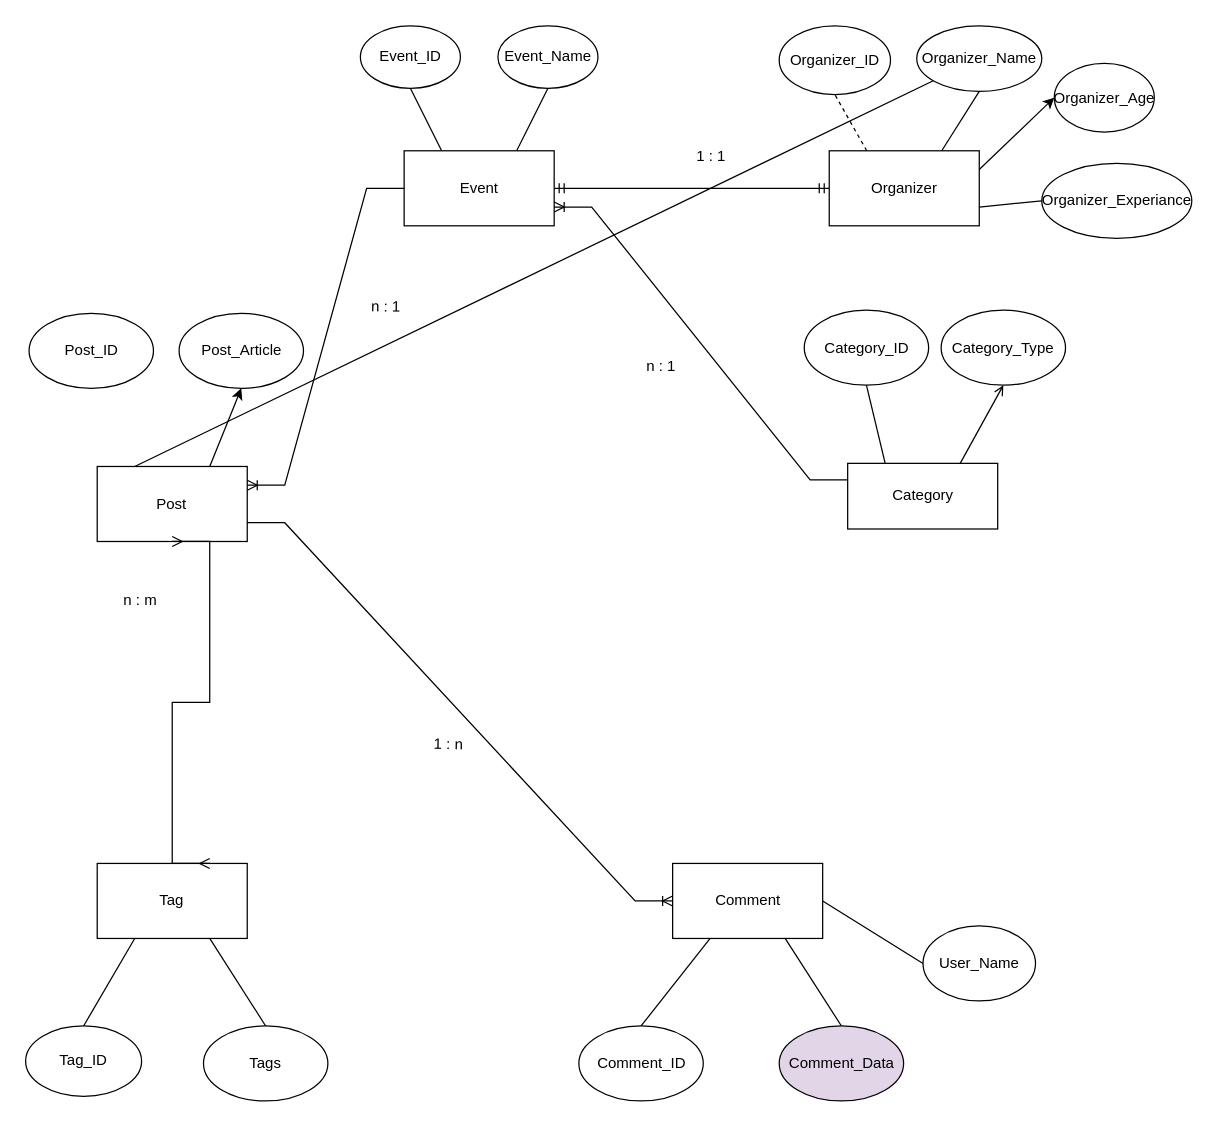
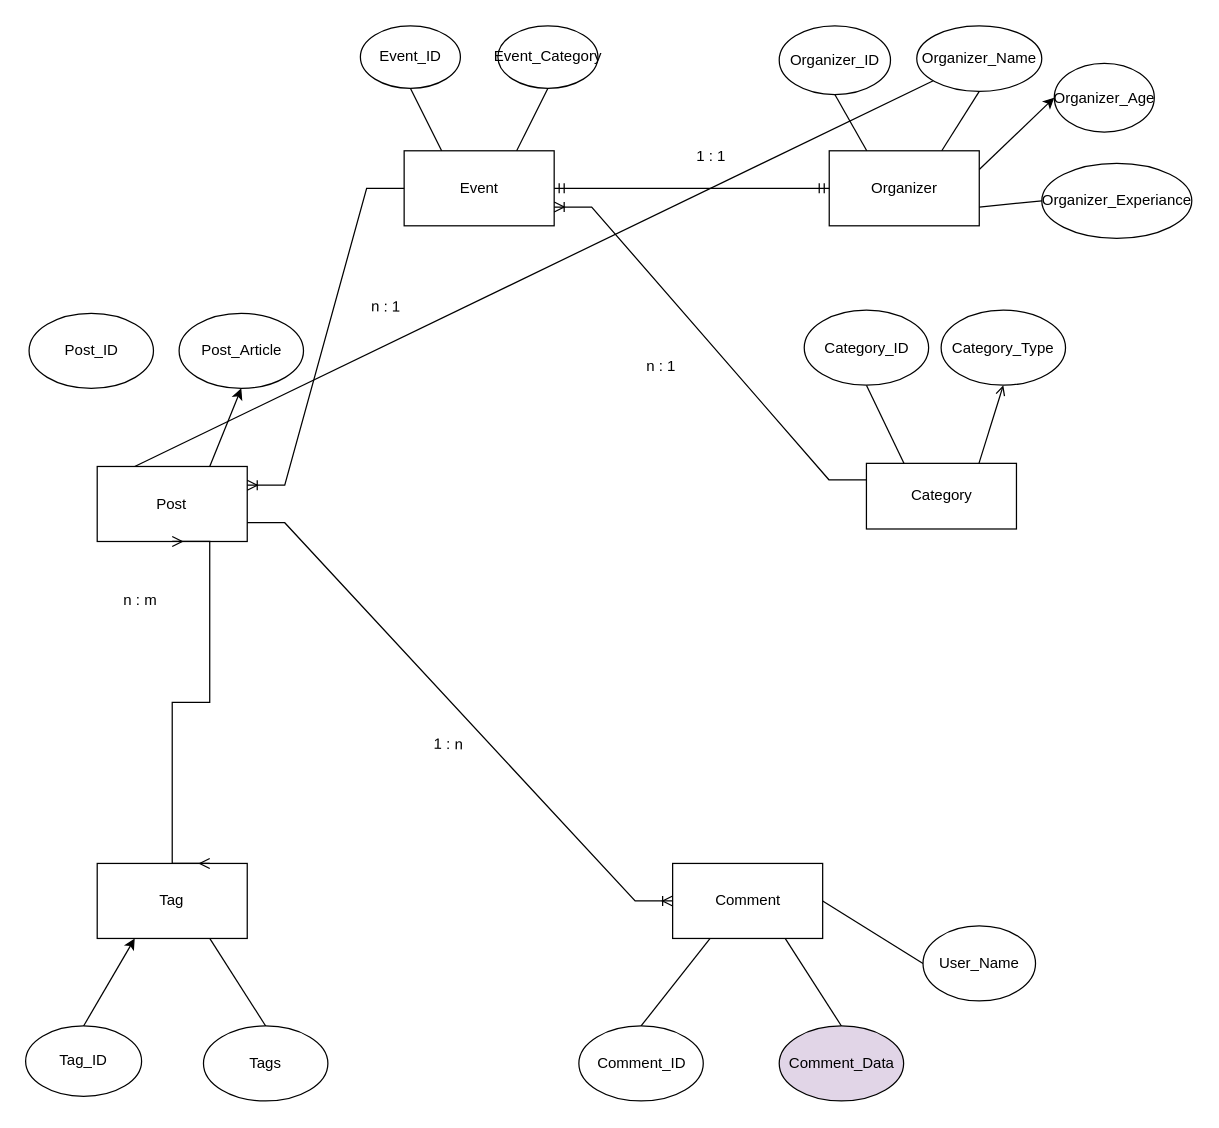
- <mxCell id="30" value="Event_Name" style="ellipse;whiteSpace=wrap;html=1;" vertex="1" parent="1"><mxGeometry x="397.75" y="20" width="80" height="50" as="geometry" /></mxCell>
+ <mxCell id="30" value="Event_Category" style="ellipse;whiteSpace=wrap;html=1;" vertex="1" parent="1"><mxGeometry x="397.75" y="20" width="80" height="50" as="geometry" /></mxCell>
- <mxCell id="38" value="" style="endArrow=none;html=1;rounded=0;entryX=0.5;entryY=1;entryDx=0;entryDy=0;exitX=0.25;exitY=0;exitDx=0;exitDy=0;dashed=1;" edge="1" parent="1" source="35" target="36"><mxGeometry width="50" height="50" relative="1" as="geometry"><mxPoint x="542.75" y="220" as="sourcePoint" /><mxPoint x="592.75" y="170" as="targetPoint" /></mxGeometry></mxCell>
+ <mxCell id="38" value="" style="endArrow=none;html=1;rounded=0;entryX=0.5;entryY=1;entryDx=0;entryDy=0;exitX=0.25;exitY=0;exitDx=0;exitDy=0;" edge="1" parent="1" source="35" target="36"><mxGeometry width="50" height="50" relative="1" as="geometry"><mxPoint x="542.75" y="220" as="sourcePoint" /><mxPoint x="592.75" y="170" as="targetPoint" /></mxGeometry></mxCell>
- <mxCell id="2" value="Category" style="rounded=0;whiteSpace=wrap;html=1;" vertex="1" parent="1"><mxGeometry x="677.5" y="370" width="120" height="52.5" as="geometry" /></mxCell>
+ <mxCell id="2" value="Category" style="rounded=0;whiteSpace=wrap;html=1;" vertex="1" parent="1"><mxGeometry x="692.5" y="370" width="120" height="52.5" as="geometry" /></mxCell>
- <mxCell id="13" value="" style="endArrow=none;html=1;rounded=0;exitX=0.5;exitY=0;exitDx=0;exitDy=0;entryX=0.25;entryY=1;entryDx=0;entryDy=0;" edge="1" parent="1" source="12" target="4"><mxGeometry width="50" height="50" relative="1" as="geometry"><mxPoint x="343" y="720" as="sourcePoint" /><mxPoint x="62.75" y="770" as="targetPoint" /><Array as="points" /></mxGeometry></mxCell>
+ <mxCell id="13" value="" style="endArrow=classic;html=1;rounded=0;exitX=0.5;exitY=0;exitDx=0;exitDy=0;entryX=0.25;entryY=1;entryDx=0;entryDy=0;" edge="1" parent="1" source="12" target="4"><mxGeometry width="50" height="50" relative="1" as="geometry"><mxPoint x="343" y="720" as="sourcePoint" /><mxPoint x="62.75" y="770" as="targetPoint" /><Array as="points" /></mxGeometry></mxCell>
